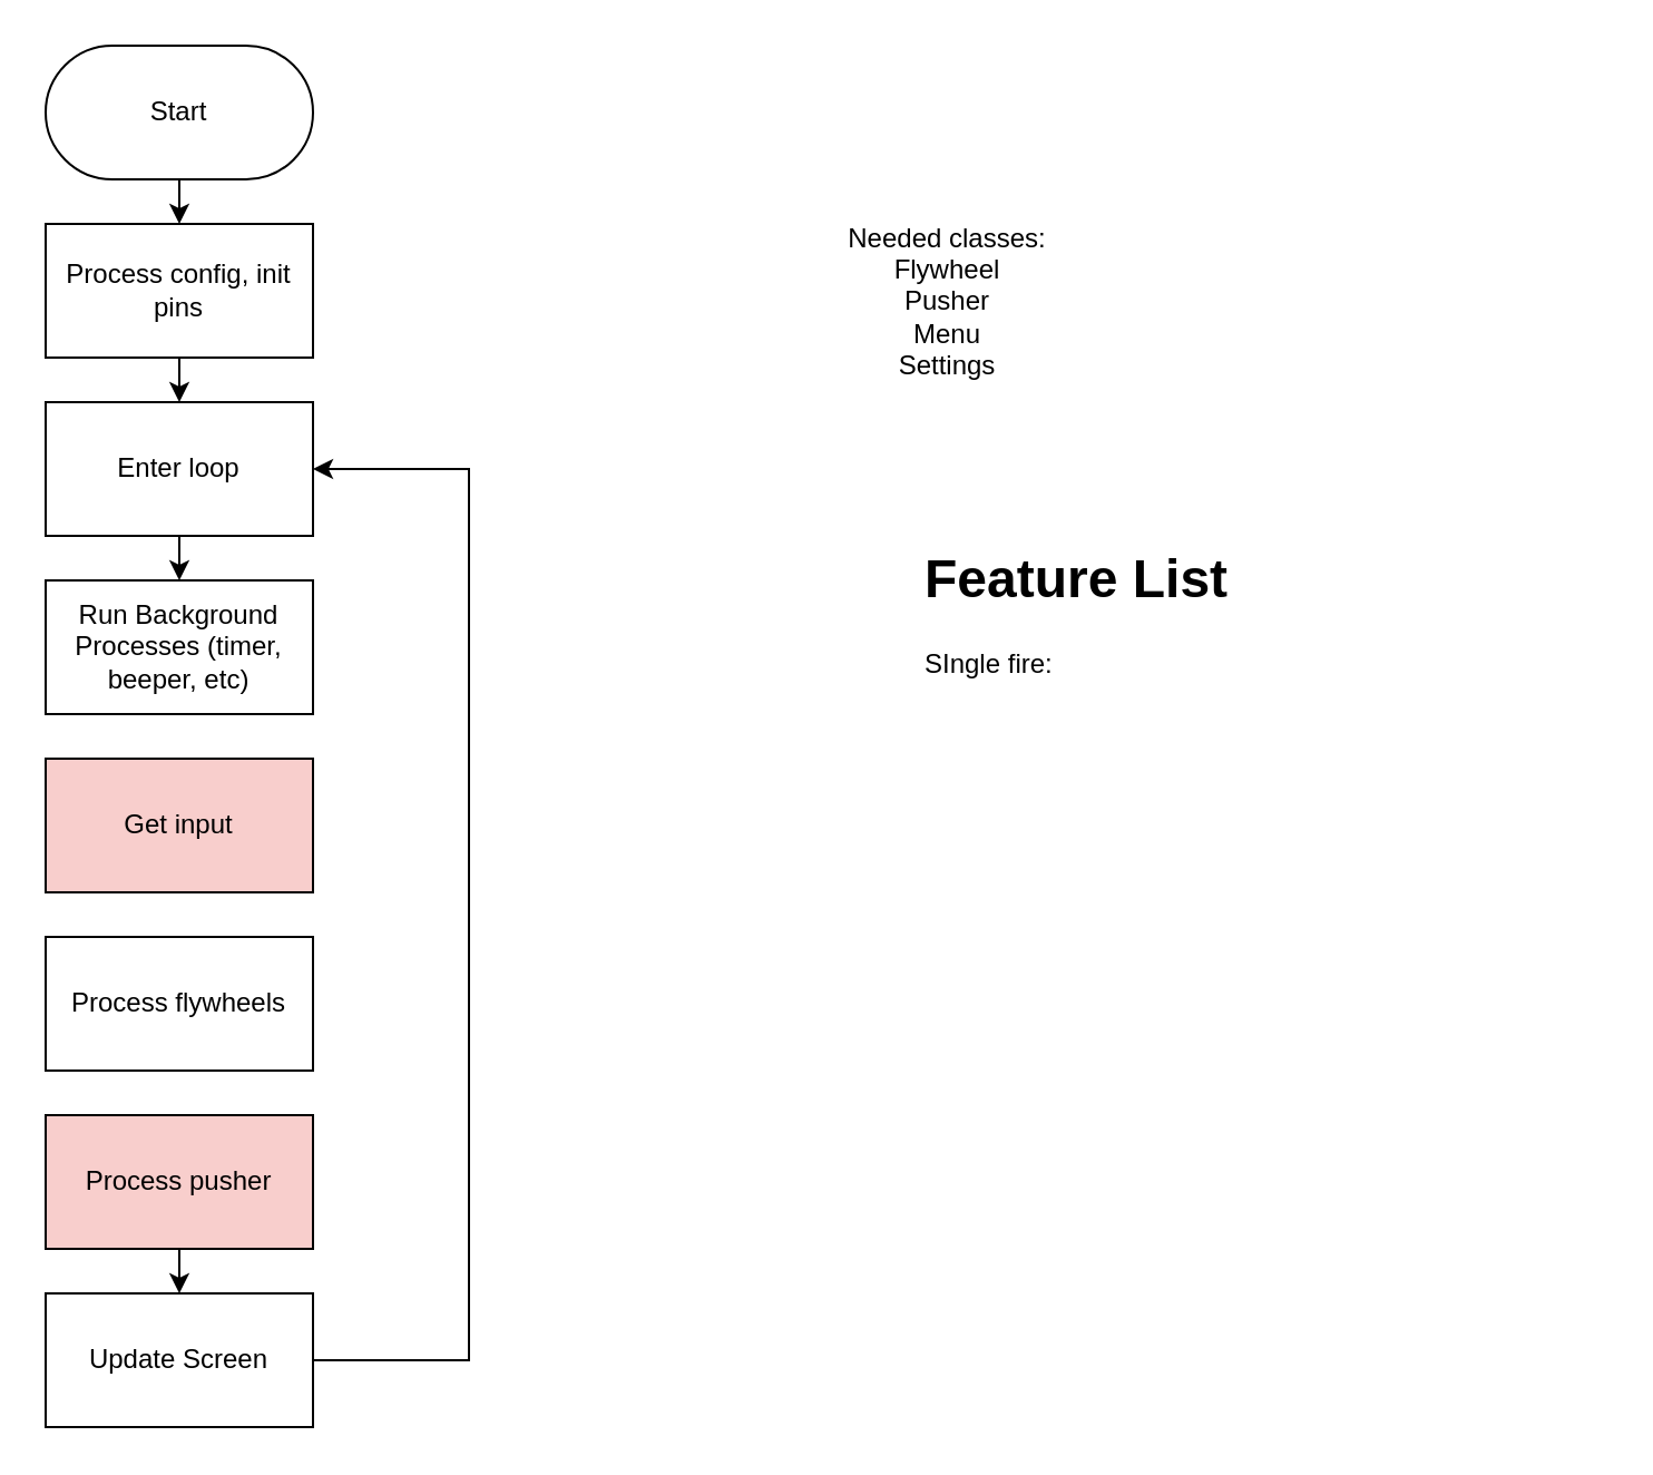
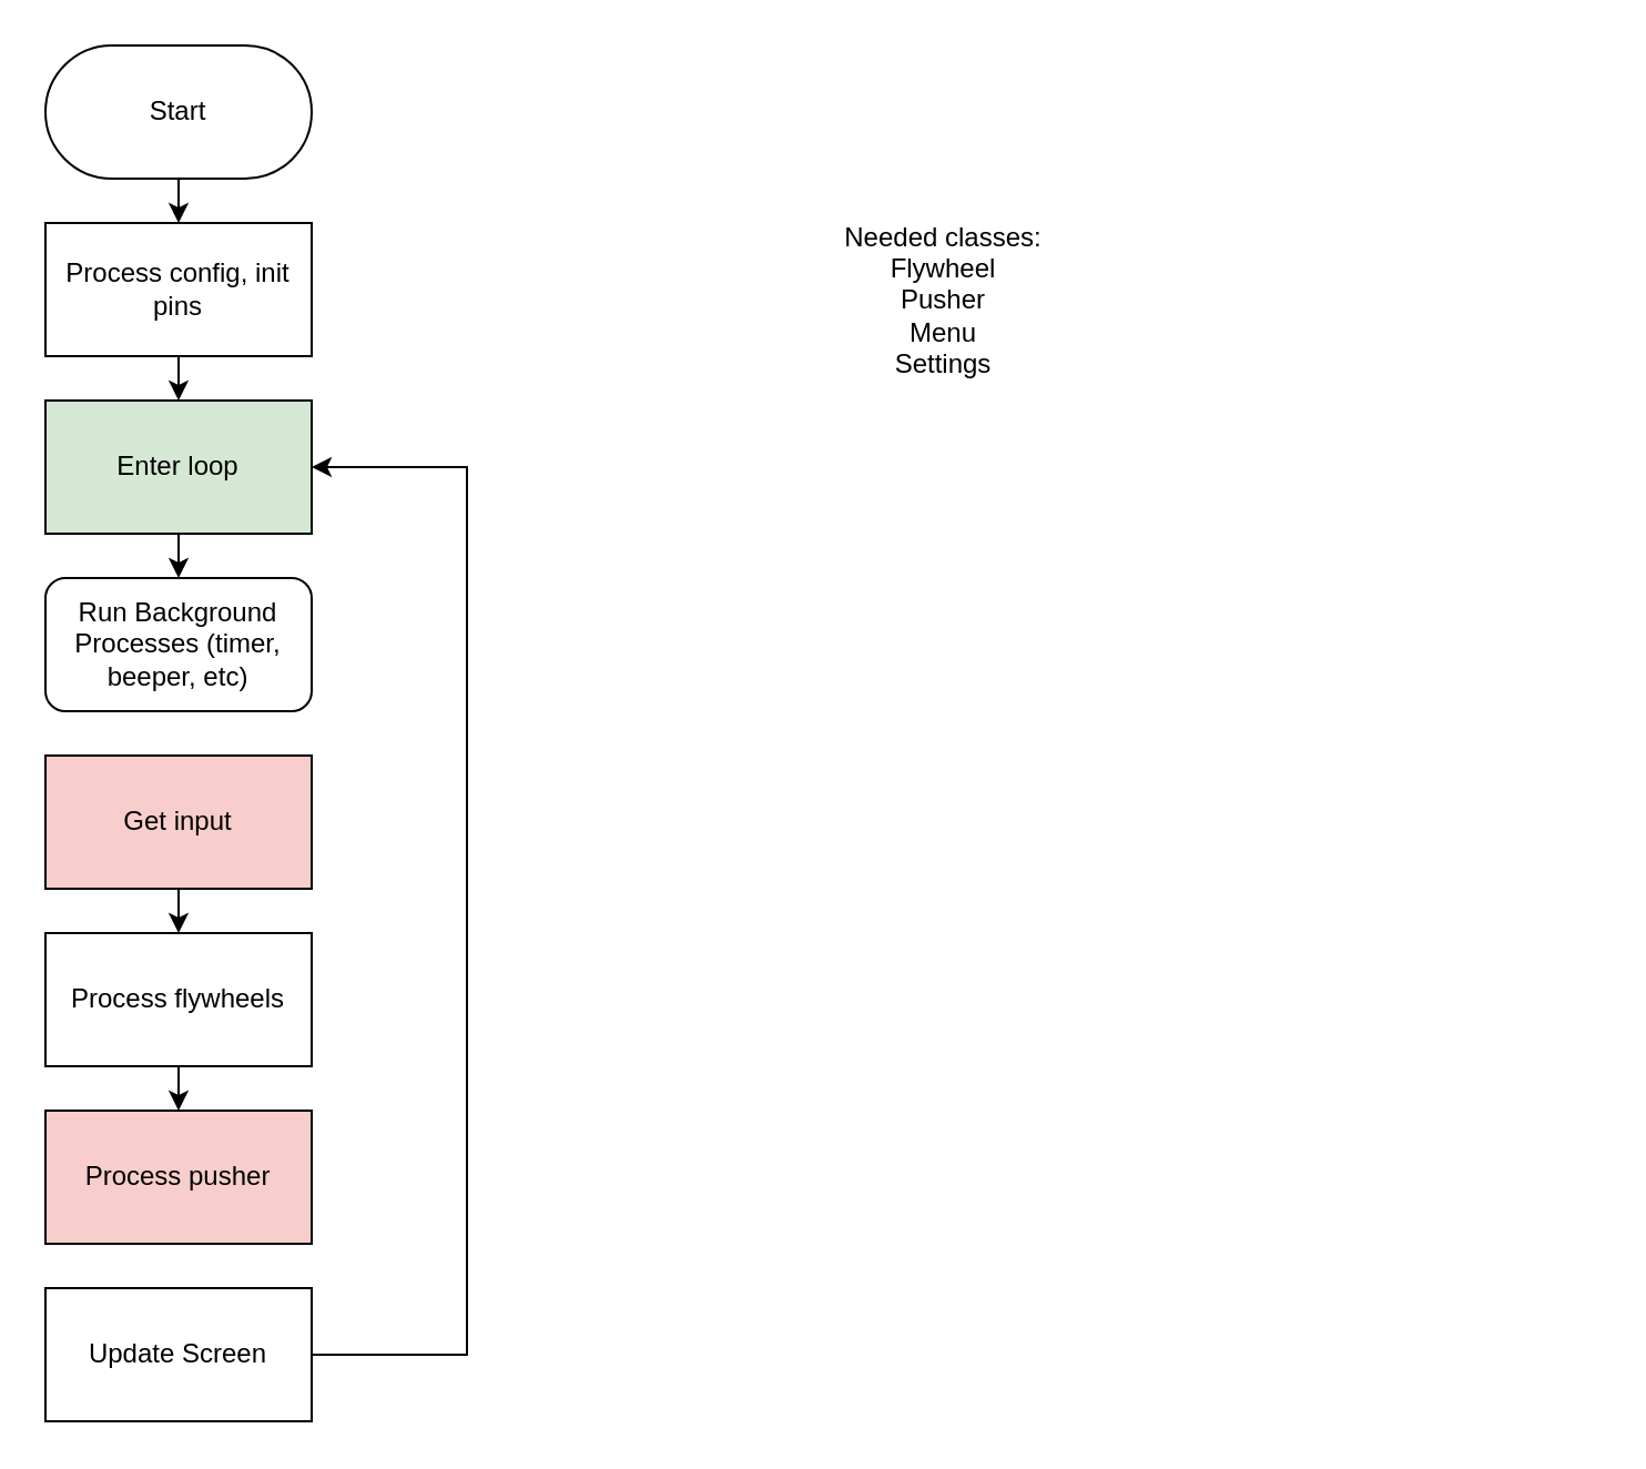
- <mxCell id="7" value="Enter loop" style="rounded=0;whiteSpace=wrap;html=1;" parent="1" vertex="1"><mxGeometry x="20" y="180" width="120" height="60" as="geometry" /></mxCell>
+ <mxCell id="7" value="Enter loop" style="rounded=0;whiteSpace=wrap;html=1;fillColor=#d5e8d4;" parent="1" vertex="1"><mxGeometry x="20" y="180" width="120" height="60" as="geometry" /></mxCell>
- <mxCell id="16" value="Run Background Processes (timer, beeper, etc)" style="rounded=0;whiteSpace=wrap;html=1;" parent="1" vertex="1"><mxGeometry x="20" y="260" width="120" height="60" as="geometry" /></mxCell>
+ <mxCell id="16" value="Run Background Processes (timer, beeper, etc)" style="whiteSpace=wrap;html=1;rounded=1;" parent="1" vertex="1"><mxGeometry x="20" y="260" width="120" height="60" as="geometry" /></mxCell>
- <mxCell id="18" value="&lt;h1&gt;Feature List&lt;/h1&gt;&lt;p&gt;SIngle fire:&lt;/p&gt;&lt;p&gt;&lt;span style=&quot;white-space: pre;&quot;&gt;&#09;&lt;/span&gt;&lt;br&gt;&lt;/p&gt;" style="text;html=1;strokeColor=none;fillColor=none;spacing=5;spacingTop=-20;whiteSpace=wrap;overflow=hidden;rounded=0;" parent="1" vertex="1"><mxGeometry x="410" y="240" width="310" height="210" as="geometry" /></mxCell>
+ <mxCell id="8" style="edgeStyle=orthogonalEdgeStyle;rounded=0;orthogonalLoop=1;jettySize=auto;html=1;exitX=0.5;exitY=1;exitDx=0;exitDy=0;entryX=0.5;entryY=0;entryDx=0;entryDy=0;" parent="1" source="9" target="11" edge="1"><mxGeometry relative="1" as="geometry" /></mxCell>
+ <mxCell id="10" style="edgeStyle=orthogonalEdgeStyle;rounded=0;orthogonalLoop=1;jettySize=auto;html=1;exitX=0.5;exitY=1;exitDx=0;exitDy=0;entryX=0.5;entryY=0;entryDx=0;entryDy=0;" parent="1" source="11" target="13" edge="1"><mxGeometry relative="1" as="geometry" /></mxCell>
- <mxCell id="12" style="edgeStyle=orthogonalEdgeStyle;rounded=0;orthogonalLoop=1;jettySize=auto;html=1;exitX=0.5;exitY=1;exitDx=0;exitDy=0;entryX=0.5;entryY=0;entryDx=0;entryDy=0;" parent="1" source="13" target="15" edge="1"><mxGeometry relative="1" as="geometry" /></mxCell>
